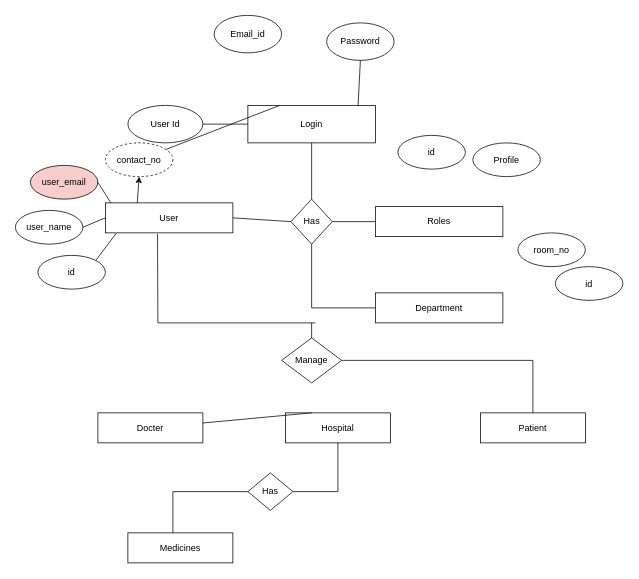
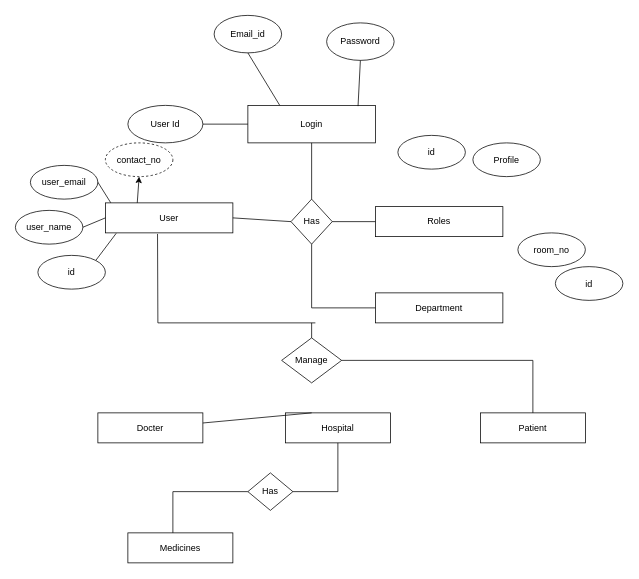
- <mxCell id="28" value="" style="endArrow=none;html=1;rounded=0;exitX=0.25;exitY=0;exitDx=0;exitDy=0;" edge="1" parent="1" source="3" target="32"><mxGeometry width="50" height="50" relative="1" as="geometry"><mxPoint x="380" y="130" as="sourcePoint" /><mxPoint x="180" y="90" as="targetPoint" /></mxGeometry></mxCell>
+ <mxCell id="28" value="" style="endArrow=none;html=1;rounded=0;entryX=0.5;entryY=1;entryDx=0;entryDy=0;exitX=0.25;exitY=0;exitDx=0;exitDy=0;" edge="1" parent="1" source="3" target="25"><mxGeometry width="50" height="50" relative="1" as="geometry"><mxPoint x="380" y="130" as="sourcePoint" /><mxPoint x="180" y="90" as="targetPoint" /></mxGeometry></mxCell>
- <mxCell id="31" value="user_email" style="ellipse;whiteSpace=wrap;html=1;fillColor=#f8cecc;" vertex="1" parent="1"><mxGeometry x="40" y="220" width="90" height="45" as="geometry" /></mxCell>
+ <mxCell id="31" value="user_email" style="ellipse;whiteSpace=wrap;html=1;" vertex="1" parent="1"><mxGeometry x="40" y="220" width="90" height="45" as="geometry" /></mxCell>
